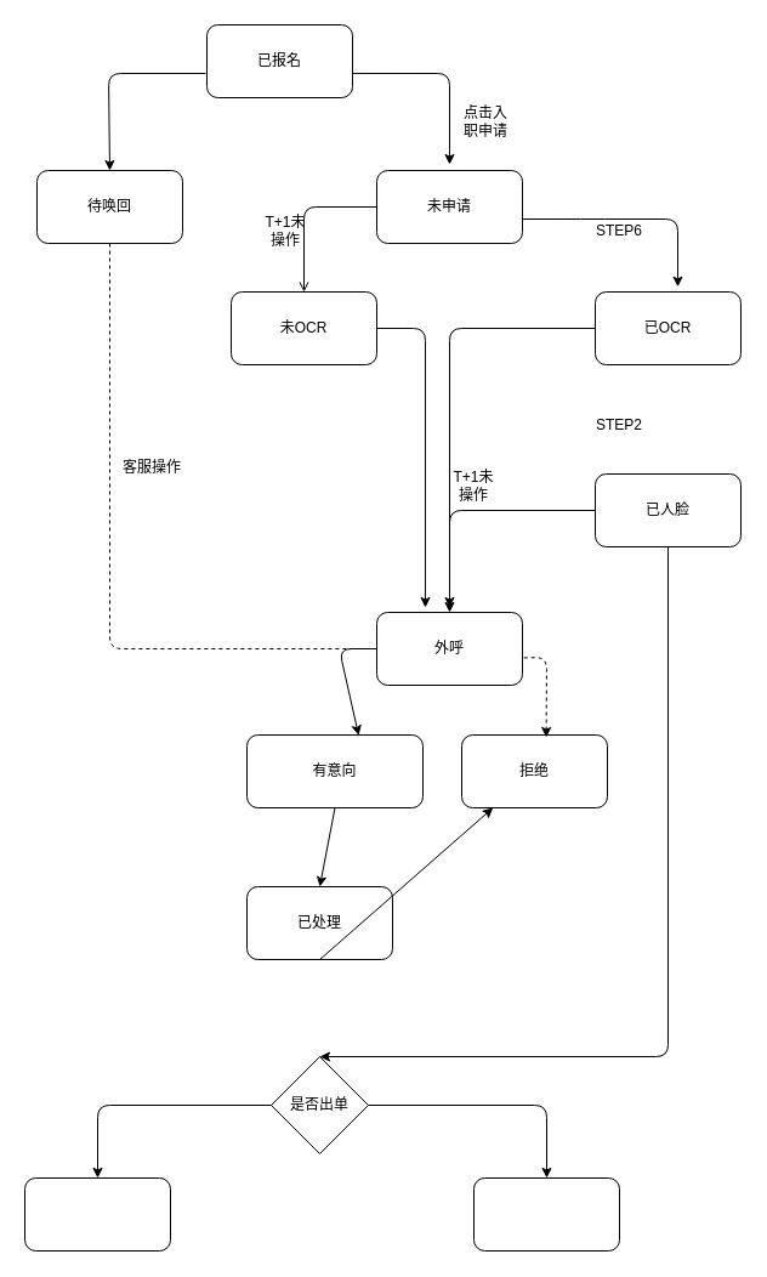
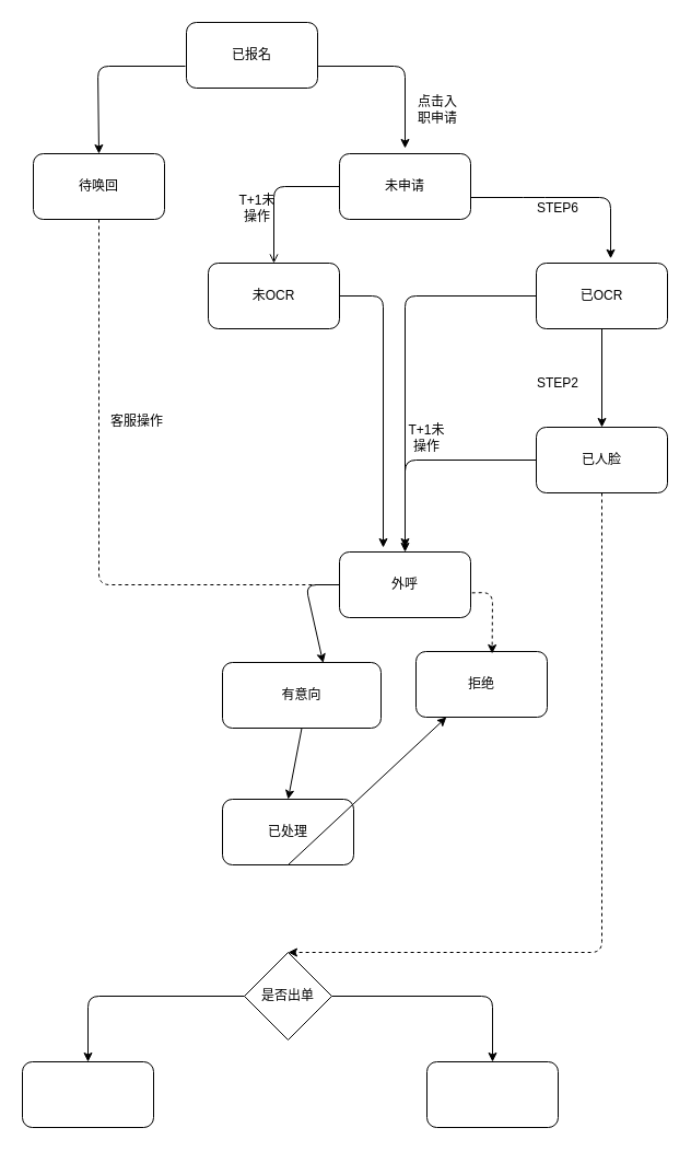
+ <mxCell id="22" value="" style="endArrow=classic;html=1;exitX=0.5;exitY=1;exitDx=0;exitDy=0;entryX=0.5;entryY=0;entryDx=0;entryDy=0;" edge="1" parent="1" source="7" target="30"><mxGeometry width="50" height="50" relative="1" as="geometry"><mxPoint x="480" y="350" as="sourcePoint" /><mxPoint x="550" y="380" as="targetPoint" /></mxGeometry></mxCell>
- <mxCell id="8" value="拒绝" style="rounded=1;whiteSpace=wrap;html=1;" vertex="1" parent="1"><mxGeometry x="380" y="605" width="120" height="60" as="geometry" /></mxCell>
+ <mxCell id="8" value="拒绝" style="rounded=1;whiteSpace=wrap;html=1;" vertex="1" parent="1"><mxGeometry x="380" y="595" width="120" height="60" as="geometry" /></mxCell>
- <mxCell id="29" value="" style="endArrow=classic;html=1;exitX=0.5;exitY=1;exitDx=0;exitDy=0;entryX=0.5;entryY=0;entryDx=0;entryDy=0;" edge="1" parent="1" source="30" target="28"><mxGeometry width="50" height="50" relative="1" as="geometry"><mxPoint x="560" y="442" as="sourcePoint" /><mxPoint x="560" y="910" as="targetPoint" /><Array as="points"><mxPoint x="550" y="870" /></Array></mxGeometry></mxCell>
+ <mxCell id="29" value="" style="endArrow=classic;html=1;exitX=0.5;exitY=1;exitDx=0;exitDy=0;entryX=0.5;entryY=0;entryDx=0;entryDy=0;dashed=1;" edge="1" parent="1" source="30" target="28"><mxGeometry width="50" height="50" relative="1" as="geometry"><mxPoint x="560" y="442" as="sourcePoint" /><mxPoint x="560" y="910" as="targetPoint" /><Array as="points"><mxPoint x="550" y="870" /></Array></mxGeometry></mxCell>
